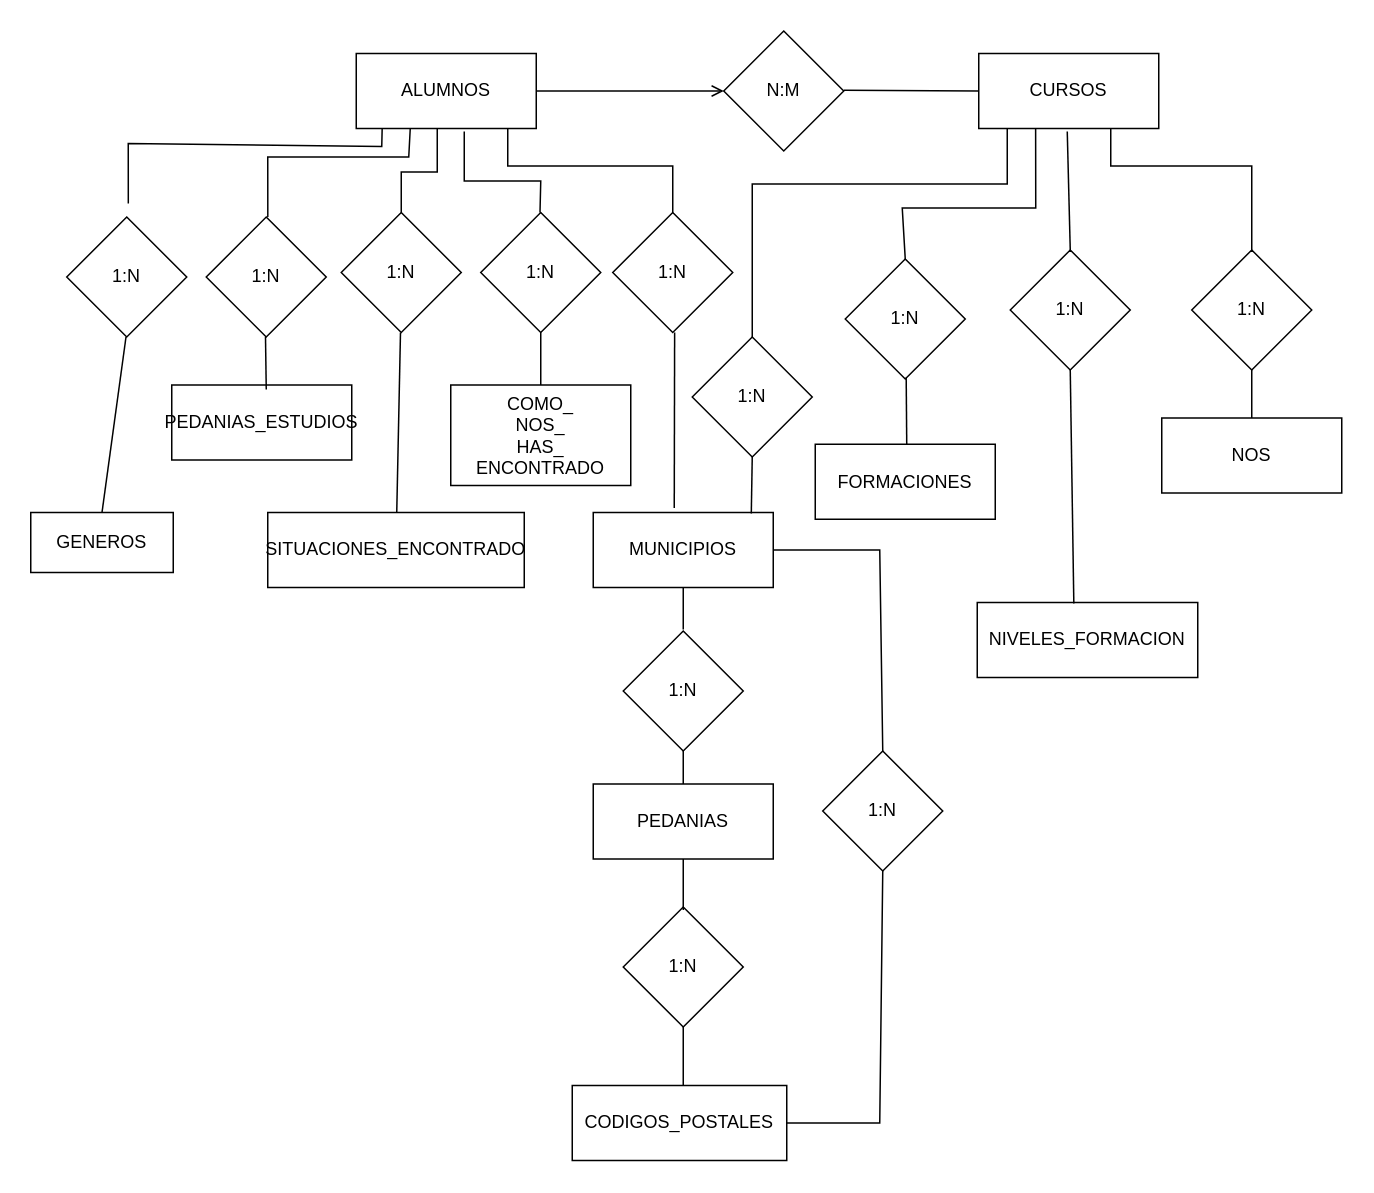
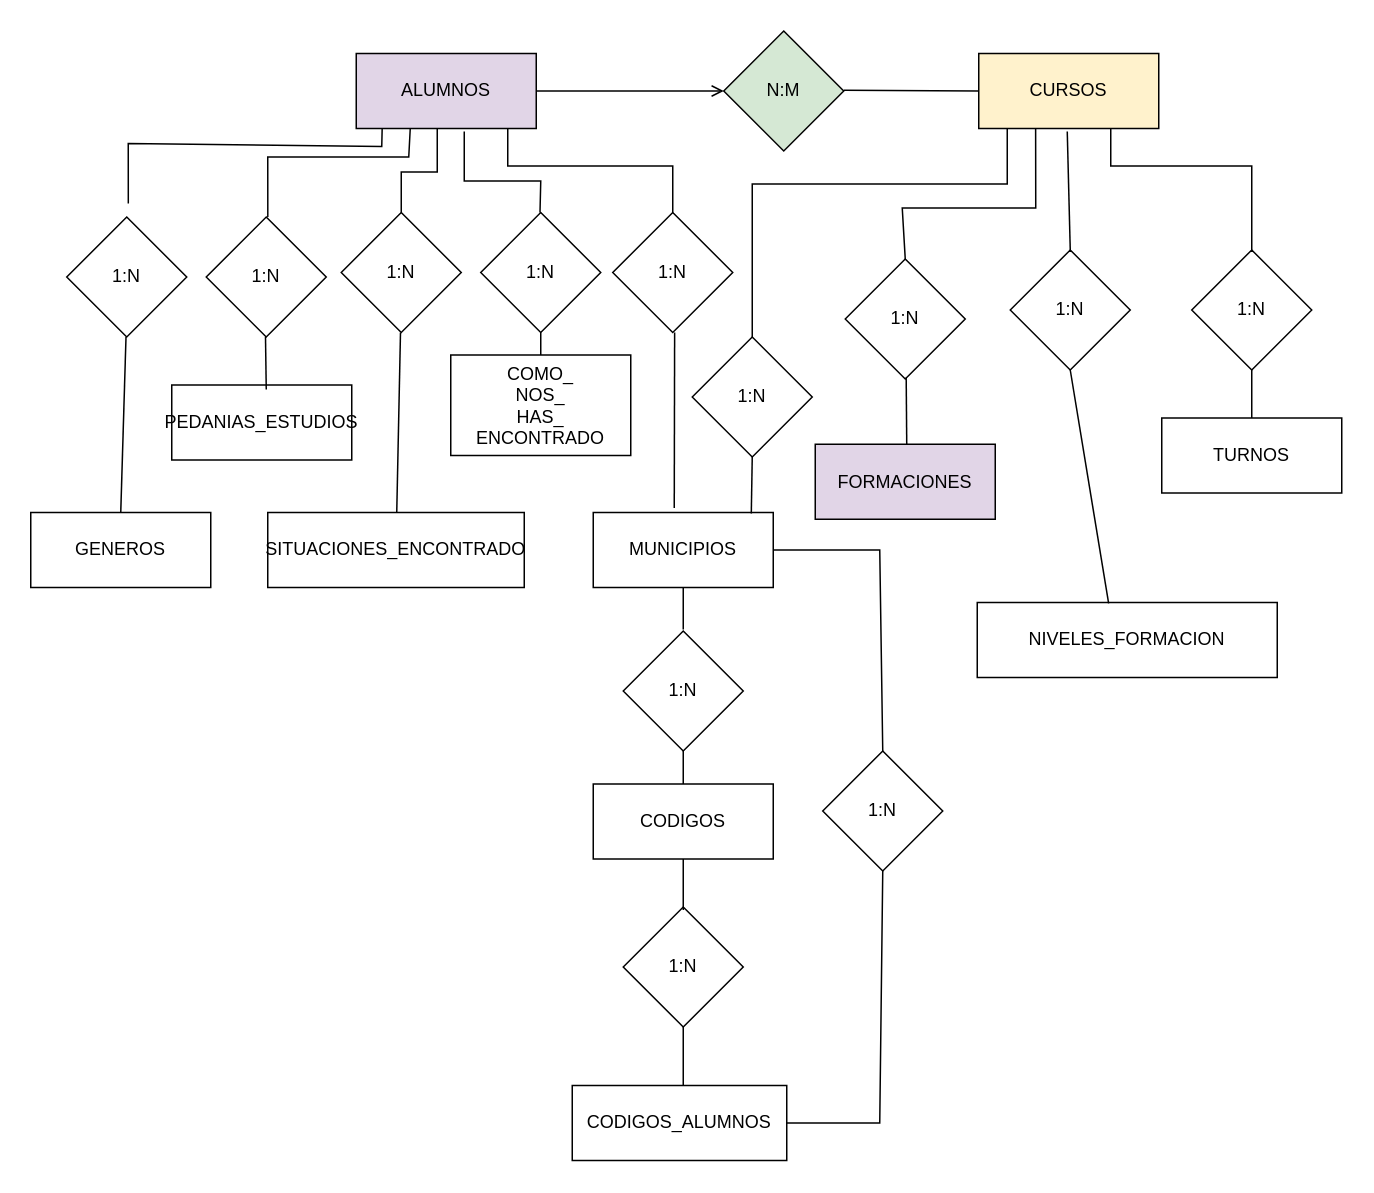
- <mxCell id="4" value="ALUMNOS" style="rounded=0;whiteSpace=wrap;html=1;" parent="1" vertex="1"><mxGeometry x="237" y="35" width="120" height="50" as="geometry" /></mxCell>
+ <mxCell id="4" value="ALUMNOS" style="rounded=0;whiteSpace=wrap;html=1;fillColor=#e1d5e7;" parent="1" vertex="1"><mxGeometry x="237" y="35" width="120" height="50" as="geometry" /></mxCell>
- <mxCell id="7" value="N:M" style="rhombus;whiteSpace=wrap;html=1;" parent="1" vertex="1"><mxGeometry x="482" y="20" width="80" height="80" as="geometry" /></mxCell>
+ <mxCell id="7" value="N:M" style="rhombus;whiteSpace=wrap;html=1;fillColor=#d5e8d4;" parent="1" vertex="1"><mxGeometry x="482" y="20" width="80" height="80" as="geometry" /></mxCell>
- <mxCell id="5" value="CURSOS" style="rounded=0;whiteSpace=wrap;html=1;" parent="1" vertex="1"><mxGeometry x="652" y="35" width="120" height="50" as="geometry" /></mxCell>
+ <mxCell id="5" value="CURSOS" style="rounded=0;whiteSpace=wrap;html=1;fillColor=#fff2cc;" parent="1" vertex="1"><mxGeometry x="652" y="35" width="120" height="50" as="geometry" /></mxCell>
- <mxCell id="16" value="COMO_&lt;div&gt;NOS_&lt;/div&gt;&lt;div&gt;HAS_&lt;/div&gt;&lt;div&gt;ENCONTRADO&lt;/div&gt;" style="rounded=0;whiteSpace=wrap;html=1;" parent="1" vertex="1"><mxGeometry x="300" y="256" width="120" height="67" as="geometry" /></mxCell>
+ <mxCell id="16" value="COMO_&lt;div&gt;NOS_&lt;/div&gt;&lt;div&gt;HAS_&lt;/div&gt;&lt;div&gt;ENCONTRADO&lt;/div&gt;" style="rounded=0;whiteSpace=wrap;html=1;" parent="1" vertex="1"><mxGeometry x="300" y="236" width="120" height="67" as="geometry" /></mxCell>
- <mxCell id="3" value="NOS" style="rounded=0;whiteSpace=wrap;html=1;" parent="1" vertex="1"><mxGeometry x="774" y="278" width="120" height="50" as="geometry" /></mxCell>
+ <mxCell id="3" value="TURNOS" style="rounded=0;whiteSpace=wrap;html=1;" parent="1" vertex="1"><mxGeometry x="774" y="278" width="120" height="50" as="geometry" /></mxCell>
- <mxCell id="30" value="FORMACIONES" style="rounded=0;whiteSpace=wrap;html=1;" parent="1" vertex="1"><mxGeometry x="543" y="295.5" width="120" height="50" as="geometry" /></mxCell>
+ <mxCell id="30" value="FORMACIONES" style="rounded=0;whiteSpace=wrap;html=1;fillColor=#e1d5e7;" parent="1" vertex="1"><mxGeometry x="543" y="295.5" width="120" height="50" as="geometry" /></mxCell>
- <mxCell id="49" value="GENEROS" style="rounded=0;whiteSpace=wrap;html=1;" vertex="1" parent="1"><mxGeometry x="20" y="341" width="95" height="40" as="geometry" /></mxCell>
+ <mxCell id="49" value="GENEROS" style="rounded=0;whiteSpace=wrap;html=1;" vertex="1" parent="1"><mxGeometry x="20" y="341" width="120" height="50" as="geometry" /></mxCell>
- <mxCell id="29" value="NIVELES_FORMACION" style="rounded=0;whiteSpace=wrap;html=1;" parent="1" vertex="1"><mxGeometry x="651" y="401" width="147" height="50" as="geometry" /></mxCell>
+ <mxCell id="29" value="NIVELES_FORMACION" style="rounded=0;whiteSpace=wrap;html=1;" parent="1" vertex="1"><mxGeometry x="651" y="401" width="200" height="50" as="geometry" /></mxCell>
- <mxCell id="18" value="PEDANIAS" style="rounded=0;whiteSpace=wrap;html=1;" parent="1" vertex="1"><mxGeometry x="395" y="522" width="120" height="50" as="geometry" /></mxCell>
+ <mxCell id="18" value="CODIGOS" style="rounded=0;whiteSpace=wrap;html=1;" parent="1" vertex="1"><mxGeometry x="395" y="522" width="120" height="50" as="geometry" /></mxCell>
- <mxCell id="42" value="CODIGOS_POSTALES" style="rounded=0;whiteSpace=wrap;html=1;" parent="1" vertex="1"><mxGeometry x="381" y="723" width="143" height="50" as="geometry" /></mxCell>
+ <mxCell id="42" value="CODIGOS_ALUMNOS" style="rounded=0;whiteSpace=wrap;html=1;" parent="1" vertex="1"><mxGeometry x="381" y="723" width="143" height="50" as="geometry" /></mxCell>
